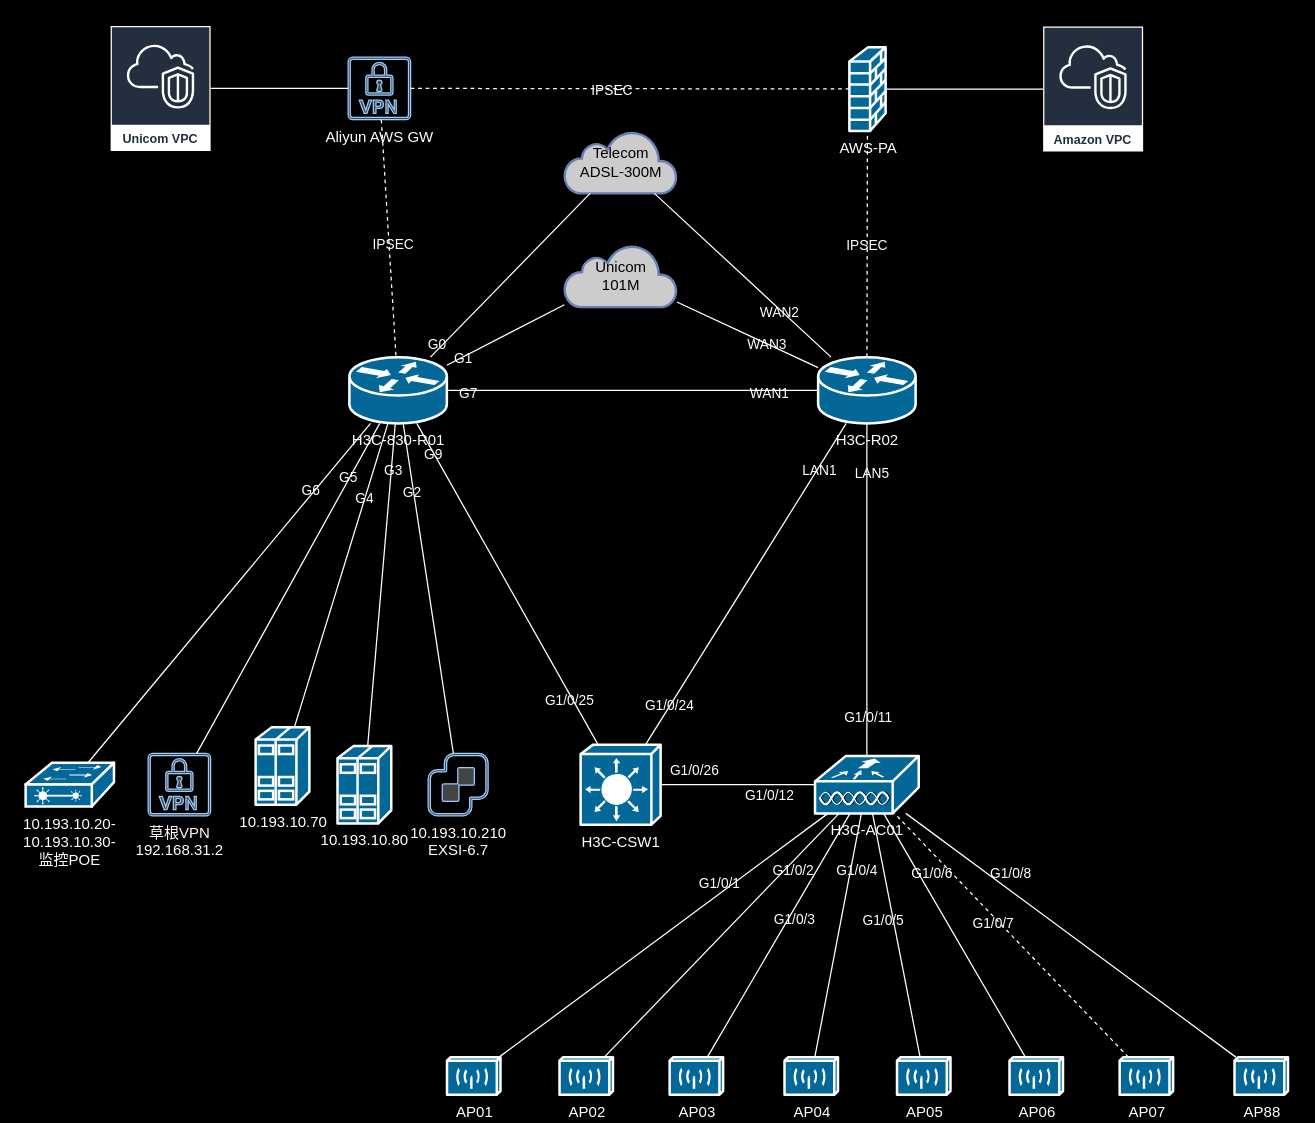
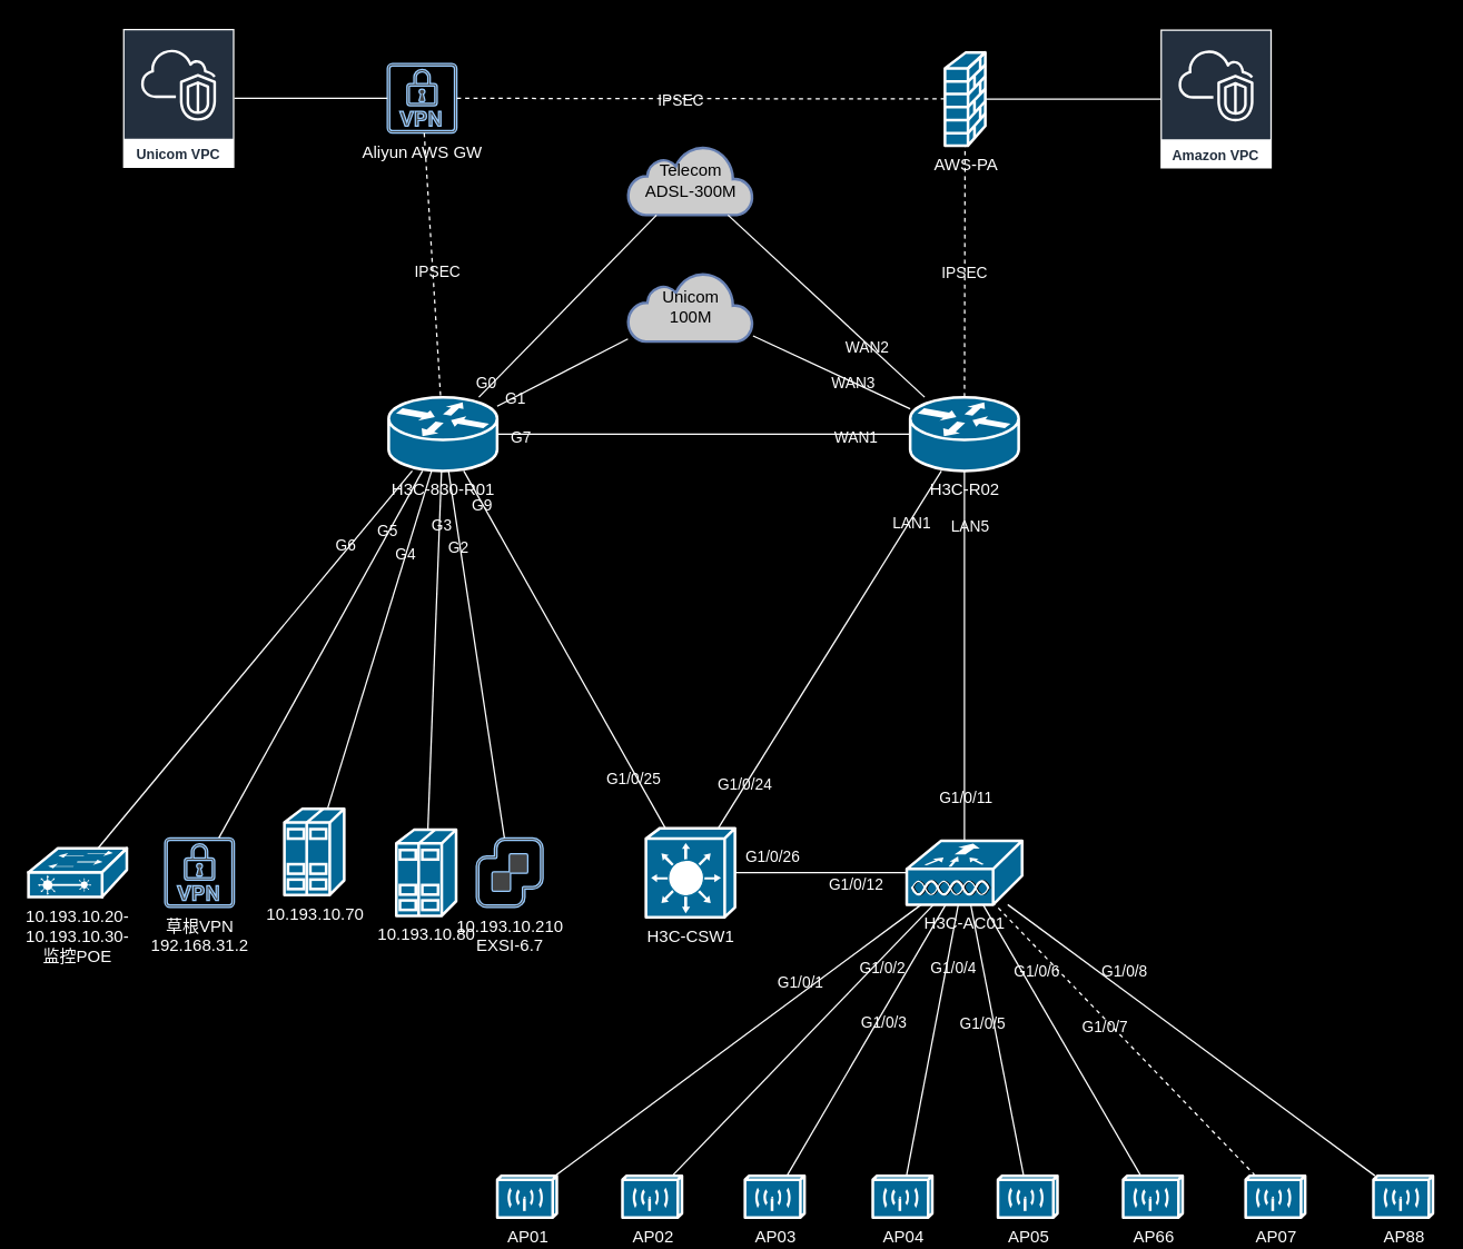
- <mxCell id="45" value="&lt;font color=&quot;#000000&quot;&gt;Unicom&lt;br&gt;101M&lt;/font&gt;" style="html=1;outlineConnect=0;fillColor=#CCCCCC;strokeColor=#6881B3;gradientColor=none;gradientDirection=north;strokeWidth=2;shape=mxgraph.networks.cloud;fontColor=#FFFFFF;labelBorderColor=none;labelBackgroundColor=none;" vertex="1" parent="1"><mxGeometry x="451" y="195" width="90" height="50" as="geometry" /></mxCell>
+ <mxCell id="45" value="&lt;font color=&quot;#000000&quot;&gt;Unicom&lt;br&gt;100M&lt;/font&gt;" style="html=1;outlineConnect=0;fillColor=#CCCCCC;strokeColor=#6881B3;gradientColor=none;gradientDirection=north;strokeWidth=2;shape=mxgraph.networks.cloud;fontColor=#FFFFFF;labelBorderColor=none;labelBackgroundColor=none;" vertex="1" parent="1"><mxGeometry x="451" y="195" width="90" height="50" as="geometry" /></mxCell>
- <mxCell id="25" value="10.193.10.80" style="shape=mxgraph.cisco.servers.standard_host;html=1;pointerEvents=1;dashed=0;fillColor=#036897;strokeColor=#ffffff;strokeWidth=2;verticalLabelPosition=bottom;verticalAlign=top;align=center;outlineConnect=0;fontColor=#FFFFFF;labelBorderColor=none;labelBackgroundColor=none;" vertex="1" parent="1"><mxGeometry x="269.5" y="596" width="43" height="62" as="geometry" /></mxCell>
+ <mxCell id="25" value="10.193.10.80" style="shape=mxgraph.cisco.servers.standard_host;html=1;pointerEvents=1;dashed=0;fillColor=#036897;strokeColor=#ffffff;strokeWidth=2;verticalLabelPosition=bottom;verticalAlign=top;align=center;outlineConnect=0;fontColor=#FFFFFF;labelBorderColor=none;labelBackgroundColor=none;" vertex="1" parent="1"><mxGeometry x="284.5" y="596" width="43" height="62" as="geometry" /></mxCell>
- <mxCell id="55" value="AP06" style="shape=mxgraph.cisco.wireless.wireless_transport;html=1;pointerEvents=1;dashed=0;fillColor=#036897;strokeColor=#ffffff;strokeWidth=2;verticalLabelPosition=bottom;verticalAlign=top;align=center;outlineConnect=0;fontColor=#FFFFFF;labelBorderColor=none;labelBackgroundColor=none;" vertex="1" parent="1"><mxGeometry x="807.11" y="845" width="42.78" height="30" as="geometry" /></mxCell>
+ <mxCell id="55" value="AP66" style="shape=mxgraph.cisco.wireless.wireless_transport;html=1;pointerEvents=1;dashed=0;fillColor=#036897;strokeColor=#ffffff;strokeWidth=2;verticalLabelPosition=bottom;verticalAlign=top;align=center;outlineConnect=0;fontColor=#FFFFFF;labelBorderColor=none;labelBackgroundColor=none;" vertex="1" parent="1"><mxGeometry x="807.11" y="845" width="42.78" height="30" as="geometry" /></mxCell>
